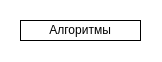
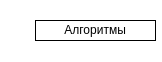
- <mxCell id="2" value="Алгоритмы" style="rounded=0;whiteSpace=wrap;html=1;" vertex="1" parent="1"><mxGeometry x="20" y="20" width="120" height="20" as="geometry" /></mxCell>
+ <mxCell id="2" value="Алгоритмы" style="rounded=0;whiteSpace=wrap;html=1;" vertex="1" parent="1"><mxGeometry x="35" y="20" width="120" height="20" as="geometry" /></mxCell>
